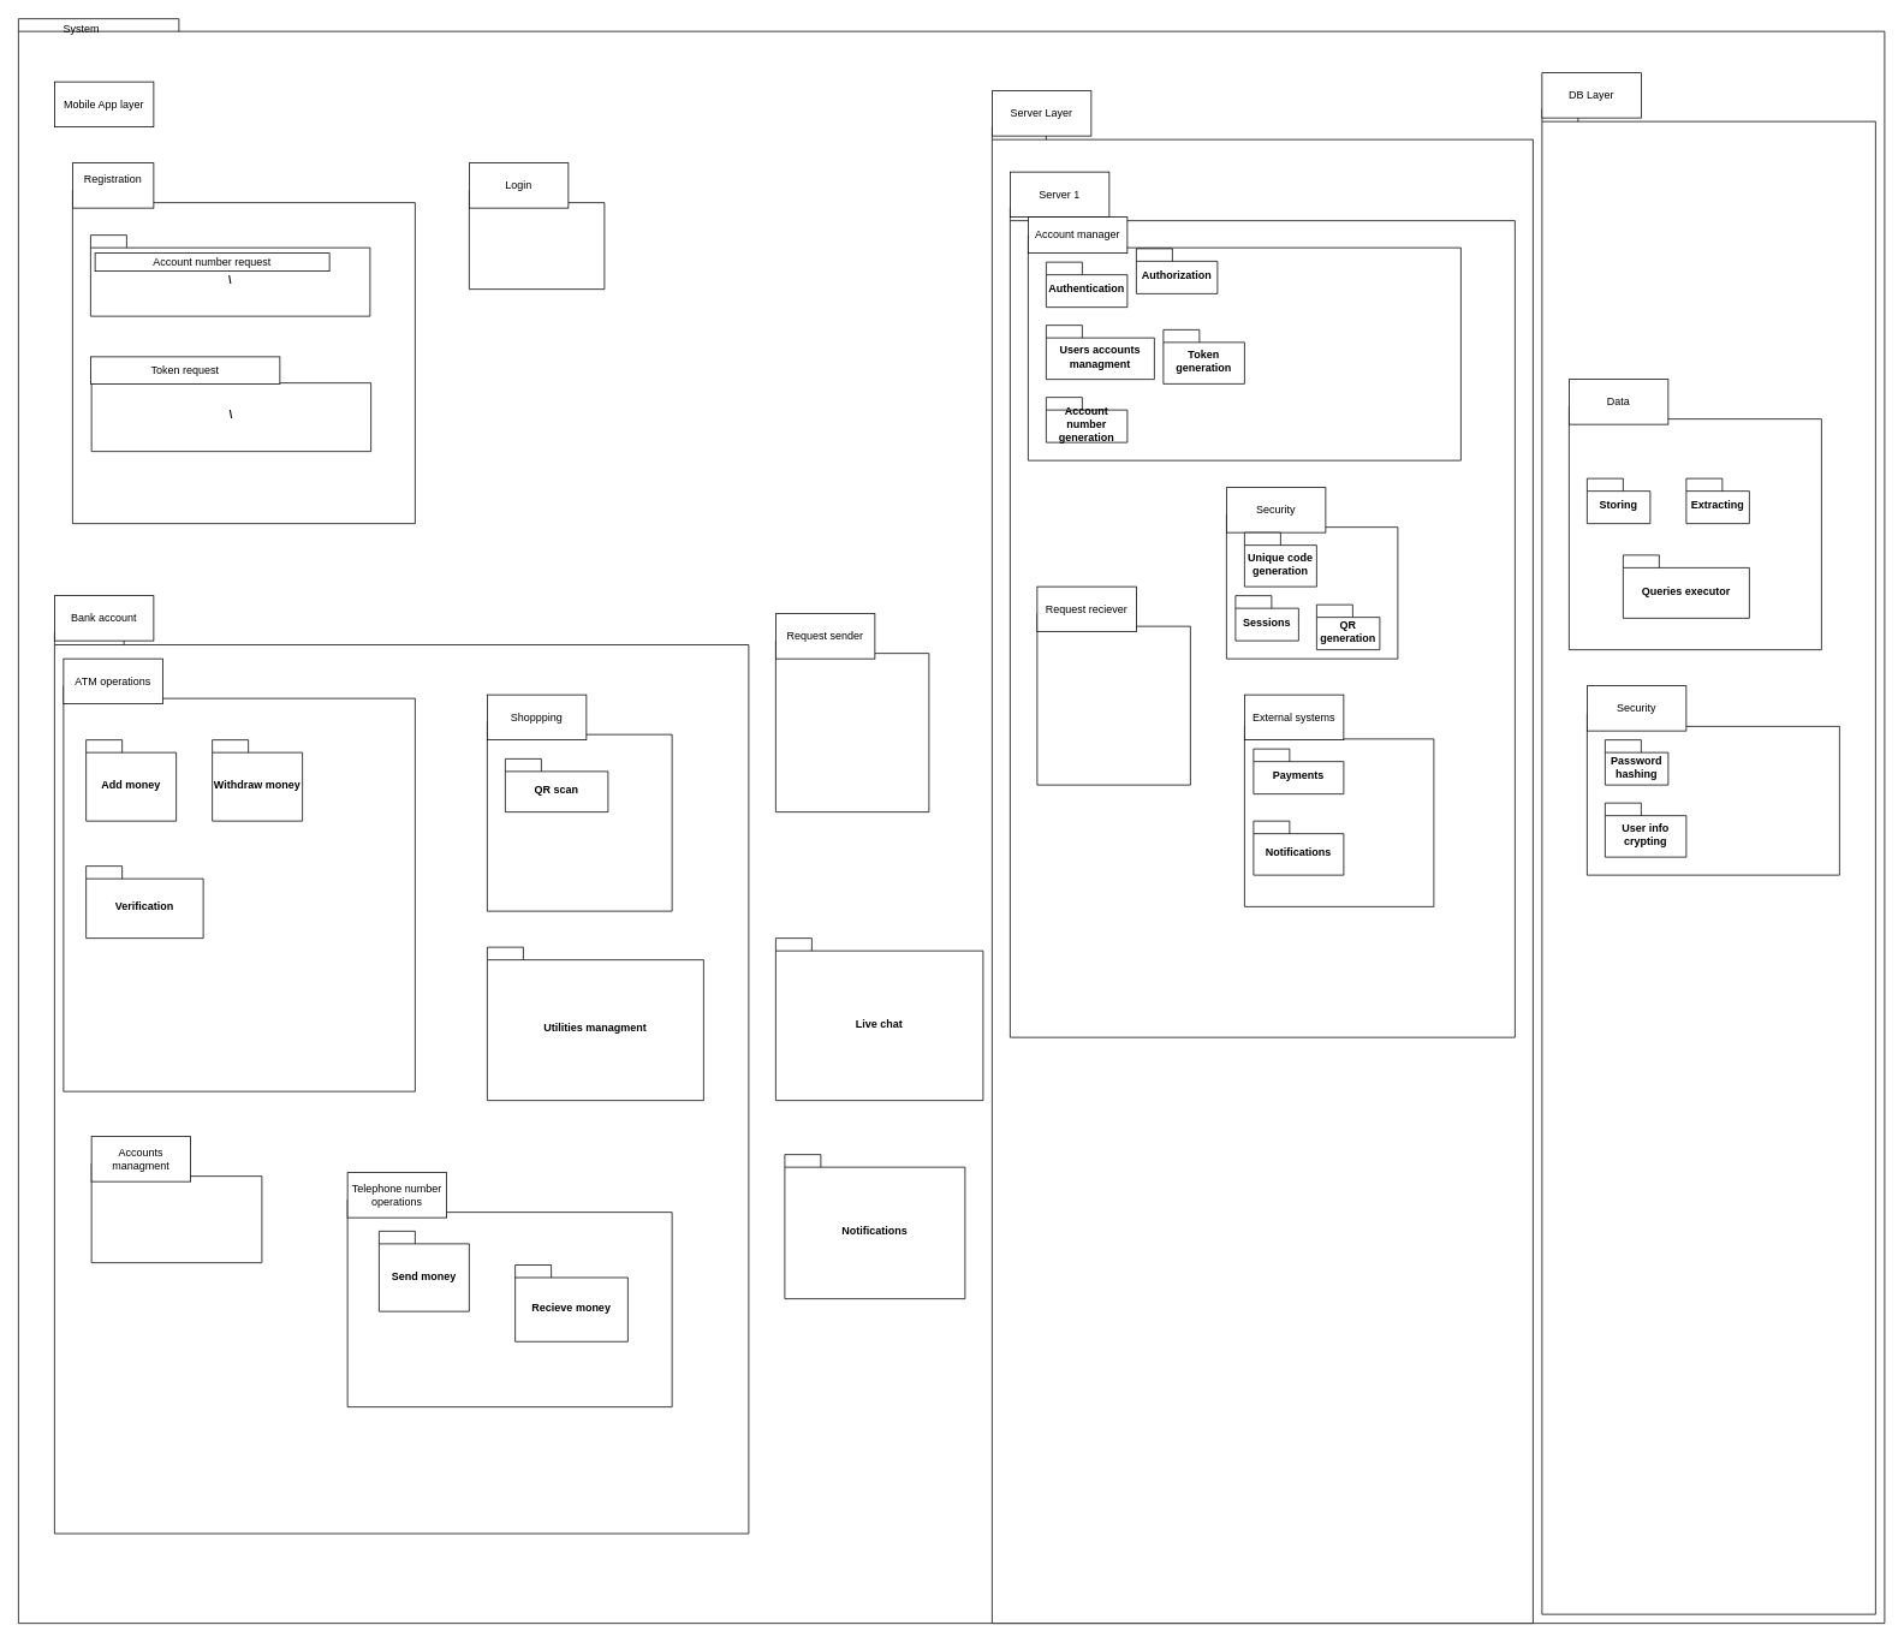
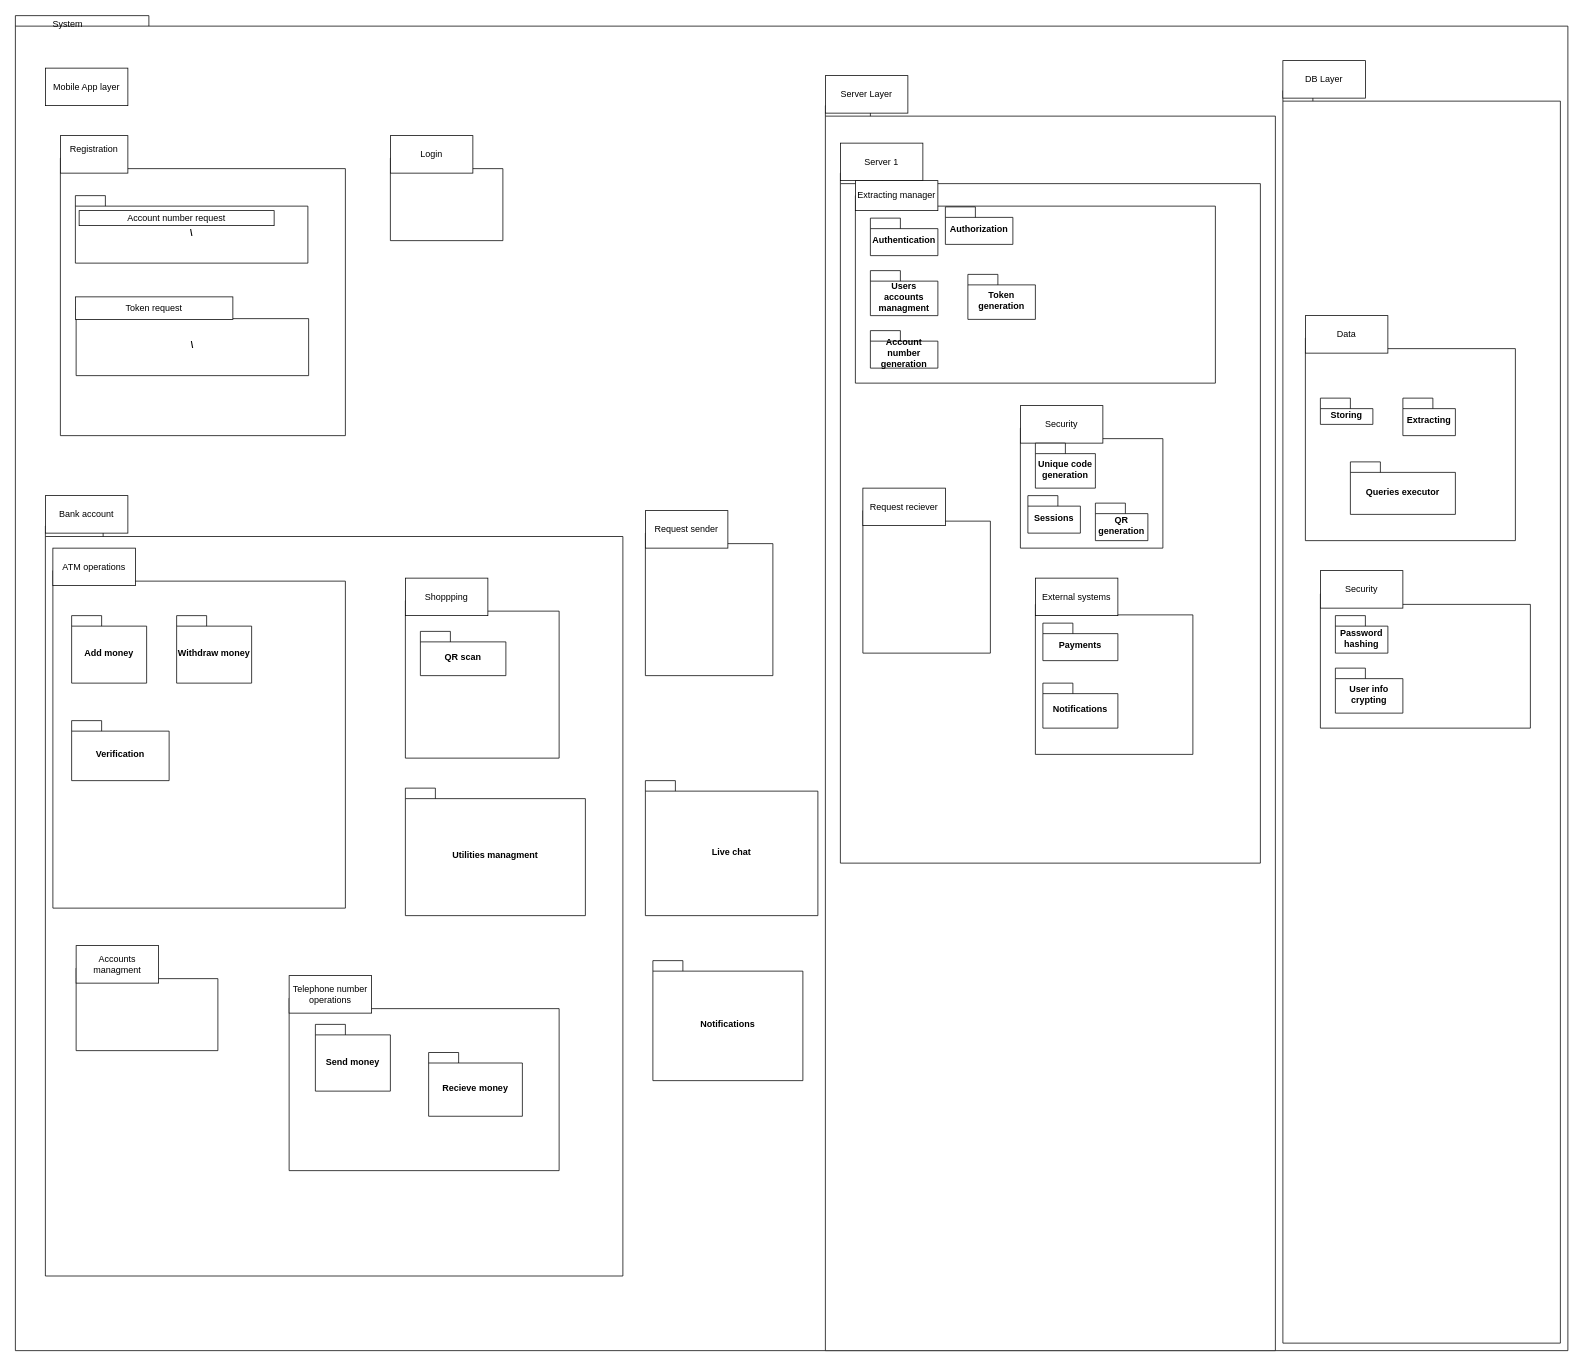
- <mxCell id="21" value="Account manager" style="html=1;whiteSpace=wrap;" vertex="1" parent="1"><mxGeometry x="1140" y="240" width="110" height="40" as="geometry" /></mxCell>
+ <mxCell id="21" value="Extracting manager" style="html=1;whiteSpace=wrap;" vertex="1" parent="1"><mxGeometry x="1140" y="240" width="110" height="40" as="geometry" /></mxCell>
- <mxCell id="24" value="Users accounts managment" style="shape=folder;fontStyle=1;spacingTop=10;tabWidth=40;tabHeight=14;tabPosition=left;html=1;whiteSpace=wrap;" vertex="1" parent="1"><mxGeometry x="1160" y="360" width="120" height="60" as="geometry" /></mxCell>
+ <mxCell id="24" value="Users accounts managment" style="shape=folder;fontStyle=1;spacingTop=10;tabWidth=40;tabHeight=14;tabPosition=left;html=1;whiteSpace=wrap;" vertex="1" parent="1"><mxGeometry x="1160" y="360" width="90" height="60" as="geometry" /></mxCell>
- <mxCell id="64" value="Storing" style="shape=folder;fontStyle=1;spacingTop=10;tabWidth=40;tabHeight=14;tabPosition=left;html=1;whiteSpace=wrap;" vertex="1" parent="1"><mxGeometry x="1760" y="530" width="70" height="50" as="geometry" /></mxCell>
+ <mxCell id="64" value="Storing" style="shape=folder;fontStyle=1;spacingTop=10;tabWidth=40;tabHeight=14;tabPosition=left;html=1;whiteSpace=wrap;" vertex="1" parent="1"><mxGeometry x="1760" y="530" width="70" height="35" as="geometry" /></mxCell>
